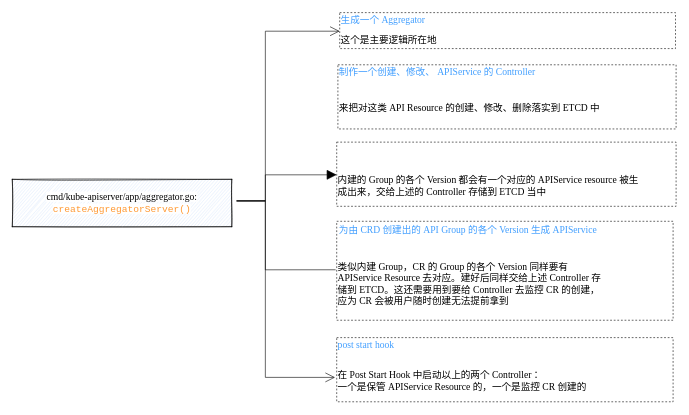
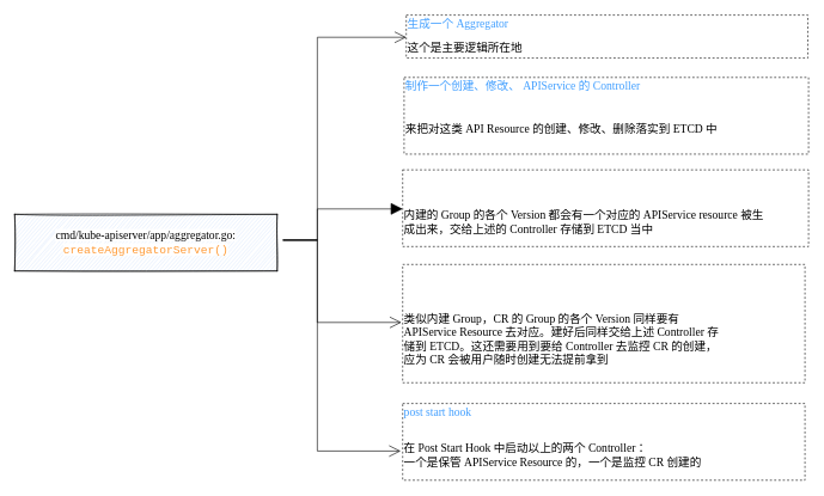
- <mxCell id="17" value="为由 CRD 创建出的 API Group 的各个 Version 生成 APIService" style="text;strokeColor=none;fillColor=none;html=1;align=left;verticalAlign=middle;whiteSpace=wrap;rounded=0;sketch=0;hachureGap=4;fontFamily=Lucida Console;fontSize=16;fontColor=#409EFF;" parent="15" vertex="1"><mxGeometry x="2" width="559" height="28.49" as="geometry" /></mxCell>
- <mxCell id="5" style="edgeStyle=orthogonalEdgeStyle;rounded=0;sketch=0;hachureGap=4;orthogonalLoop=1;jettySize=auto;html=1;entryX=-0.004;entryY=0.305;entryDx=0;entryDy=0;entryPerimeter=0;fontFamily=Lucida Console;fontSize=16;endArrow=none;startSize=14;endSize=14;sourcePerimeterSpacing=8;targetPerimeterSpacing=8;" edge="1" parent="1" source="6" target="16"><mxGeometry relative="1" as="geometry"><Array as="points"><mxPoint x="442" y="334" /><mxPoint x="442" y="449" /></Array></mxGeometry></mxCell>
+ <mxCell id="5" style="edgeStyle=orthogonalEdgeStyle;rounded=0;sketch=0;hachureGap=4;orthogonalLoop=1;jettySize=auto;html=1;entryX=-0.004;entryY=0.305;entryDx=0;entryDy=0;entryPerimeter=0;fontFamily=Lucida Console;fontSize=16;endArrow=open;startSize=14;endSize=14;sourcePerimeterSpacing=8;targetPerimeterSpacing=8;" edge="1" parent="1" source="6" target="16"><mxGeometry relative="1" as="geometry"><Array as="points"><mxPoint x="442" y="334" /><mxPoint x="442" y="449" /></Array></mxGeometry></mxCell>
